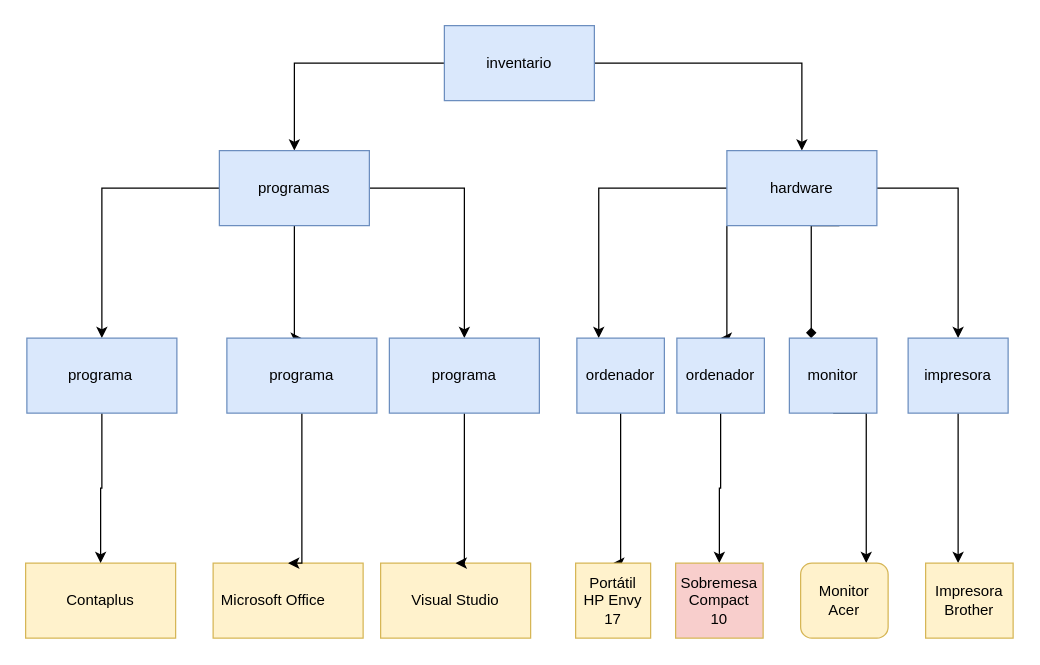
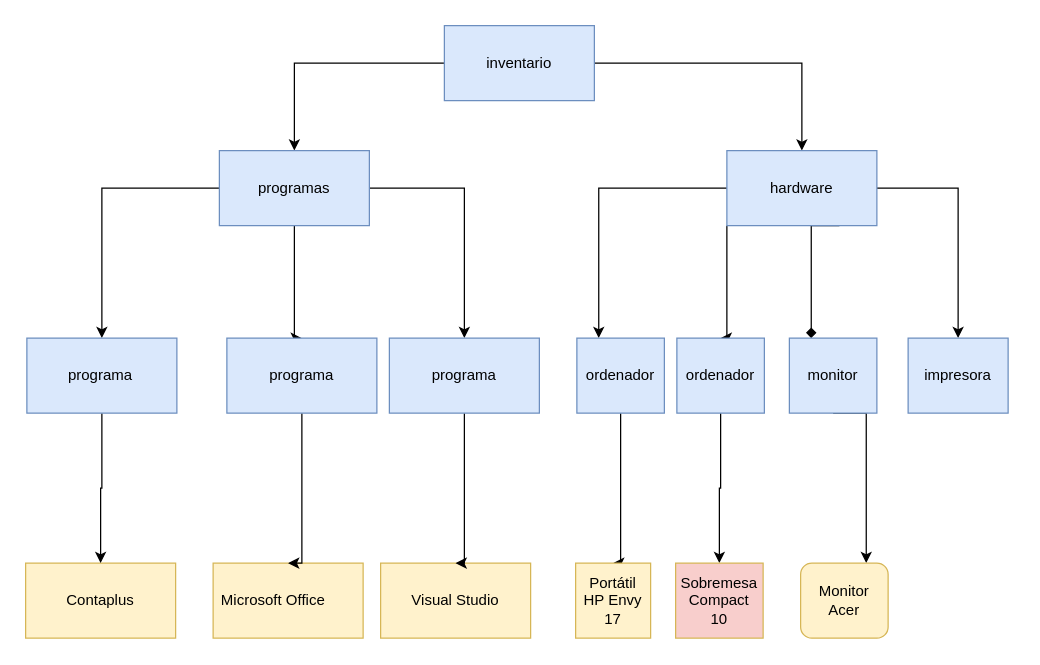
- <mxCell id="29" style="edgeStyle=orthogonalEdgeStyle;rounded=0;orthogonalLoop=1;jettySize=auto;html=1;exitX=0.5;exitY=1;exitDx=0;exitDy=0;" edge="1" parent="1" source="30" target="34"><mxGeometry relative="1" as="geometry"><Array as="points"><mxPoint x="766" y="410" /><mxPoint x="766" y="410" /></Array></mxGeometry></mxCell>
- <mxCell id="34" value="&lt;div&gt;Impresora&lt;/div&gt;&lt;div&gt;Brother&lt;br&gt;&lt;/div&gt;" style="rounded=0;whiteSpace=wrap;html=1;fillColor=#fff2cc;strokeColor=#d6b656;" vertex="1" parent="1"><mxGeometry x="740" y="450" width="70" height="60" as="geometry" /></mxCell>
